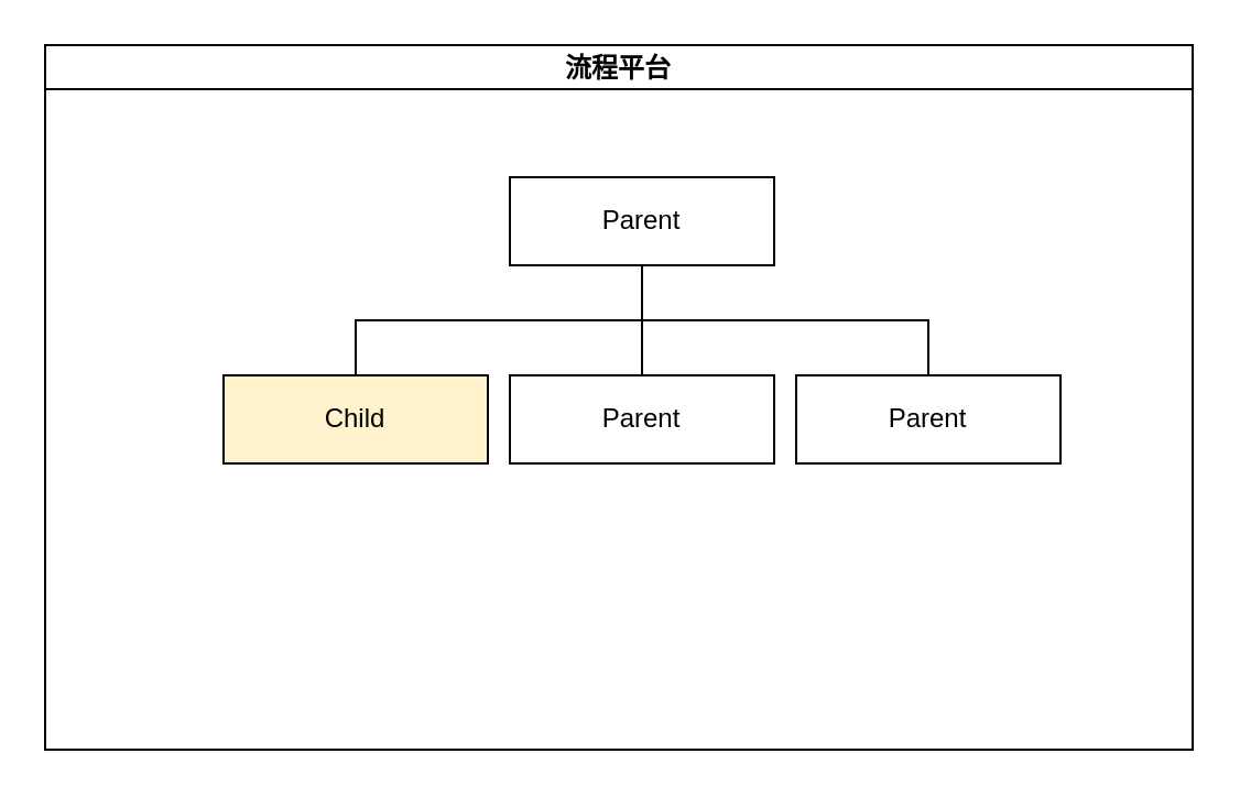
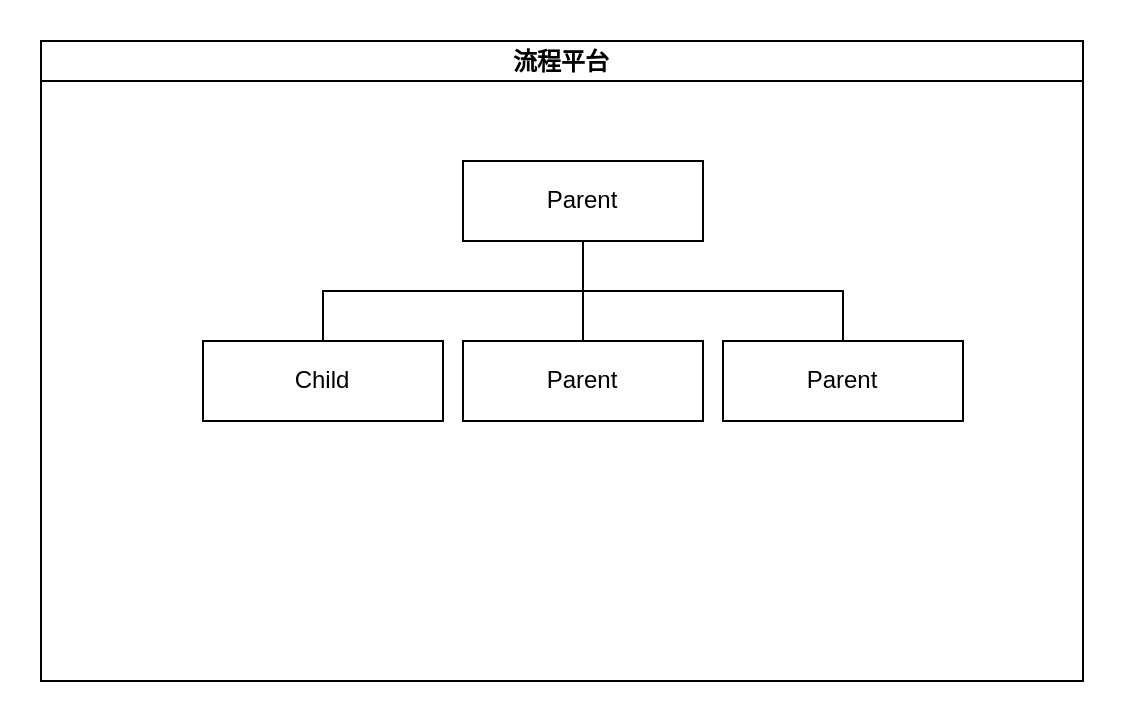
- <mxCell id="5" value="Child" style="whiteSpace=wrap;html=1;treeFolding=1;treeMoving=1;newEdgeStyle={&quot;edgeStyle&quot;:&quot;elbowEdgeStyle&quot;,&quot;startArrow&quot;:&quot;none&quot;,&quot;endArrow&quot;:&quot;none&quot;};fillColor=#fff2cc;" vertex="1" parent="2"><mxGeometry x="81" y="150" width="120" height="40" as="geometry" /></mxCell>
+ <mxCell id="5" value="Child" style="whiteSpace=wrap;html=1;treeFolding=1;treeMoving=1;newEdgeStyle={&quot;edgeStyle&quot;:&quot;elbowEdgeStyle&quot;,&quot;startArrow&quot;:&quot;none&quot;,&quot;endArrow&quot;:&quot;none&quot;};" vertex="1" parent="2"><mxGeometry x="81" y="150" width="120" height="40" as="geometry" /></mxCell>
